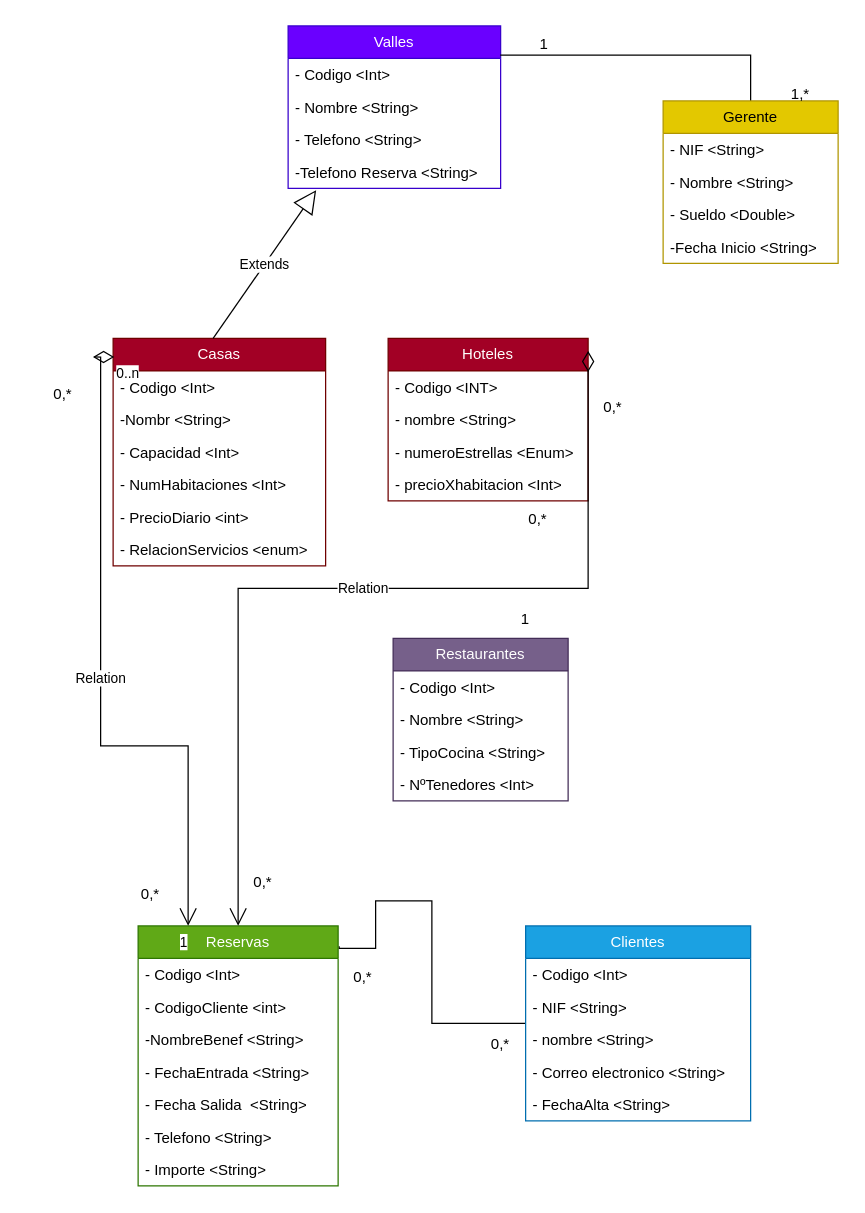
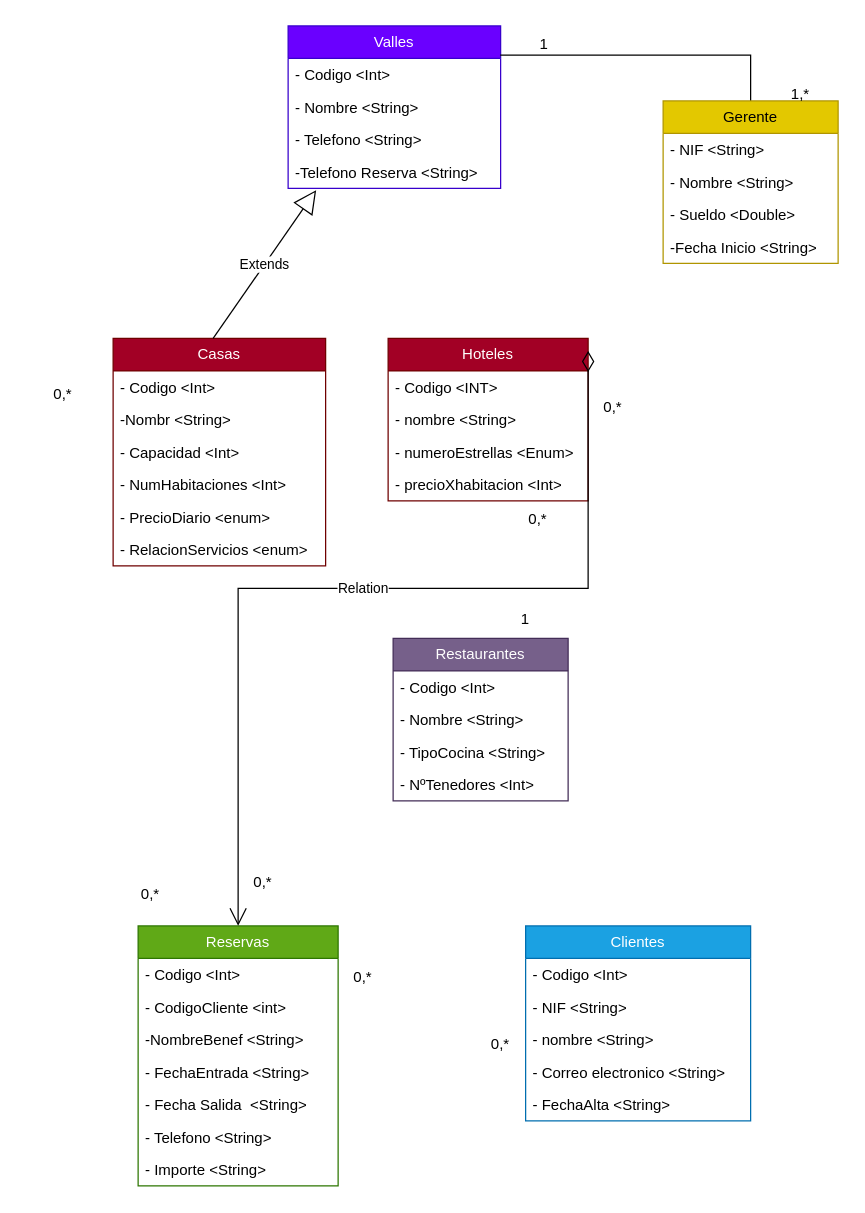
- <mxCell id="24" value="- PrecioDiario &amp;lt;int&amp;gt;" style="text;strokeColor=none;fillColor=none;align=left;verticalAlign=top;spacingLeft=4;spacingRight=4;overflow=hidden;rotatable=0;points=[[0,0.5],[1,0.5]];portConstraint=eastwest;whiteSpace=wrap;html=1;" vertex="1" parent="18"><mxGeometry y="130" width="170" height="26" as="geometry" /></mxCell>
+ <mxCell id="24" value="- PrecioDiario &amp;lt;enum&amp;gt;" style="text;strokeColor=none;fillColor=none;align=left;verticalAlign=top;spacingLeft=4;spacingRight=4;overflow=hidden;rotatable=0;points=[[0,0.5],[1,0.5]];portConstraint=eastwest;whiteSpace=wrap;html=1;" vertex="1" parent="18"><mxGeometry y="130" width="170" height="26" as="geometry" /></mxCell>
- <mxCell id="54" value="Relation" style="endArrow=open;html=1;endSize=12;startArrow=diamondThin;startSize=14;startFill=0;edgeStyle=orthogonalEdgeStyle;rounded=0;exitX=0.005;exitY=0.082;exitDx=0;exitDy=0;exitPerimeter=0;entryX=0.25;entryY=0;entryDx=0;entryDy=0;" edge="1" parent="1" source="18" target="38"><mxGeometry relative="1" as="geometry"><mxPoint x="-60" y="360" as="sourcePoint" /><mxPoint x="100" y="360" as="targetPoint" /></mxGeometry></mxCell>
- <mxCell id="55" value="0..n" style="edgeLabel;resizable=0;html=1;align=left;verticalAlign=top;" connectable="0" vertex="1" parent="54"><mxGeometry x="-1" relative="1" as="geometry" /></mxCell>
- <mxCell id="56" value="1" style="edgeLabel;resizable=0;html=1;align=right;verticalAlign=top;" connectable="0" vertex="1" parent="54"><mxGeometry x="1" relative="1" as="geometry" /></mxCell>
- <mxCell id="31" style="edgeStyle=orthogonalEdgeStyle;rounded=0;orthogonalLoop=1;jettySize=auto;html=1;endArrow=none;endFill=0;entryX=1.005;entryY=0.078;entryDx=0;entryDy=0;entryPerimeter=0;" edge="1" parent="1" source="32" target="38"><mxGeometry relative="1" as="geometry"><mxPoint x="50" y="730" as="targetPoint" /><Array as="points"><mxPoint x="345" y="818" /><mxPoint x="345" y="720" /><mxPoint x="300" y="720" /><mxPoint x="300" y="758" /><mxPoint x="271" y="758" /></Array></mxGeometry></mxCell>
